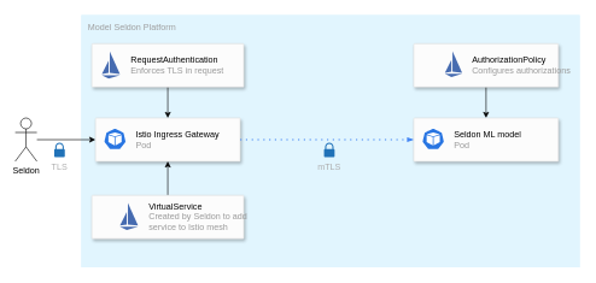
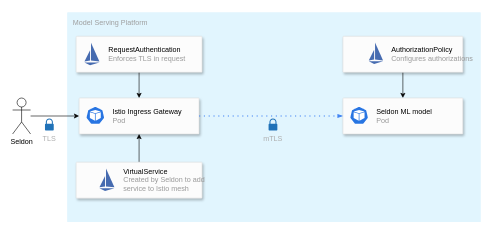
- <mxCell id="2" value="Model Seldon Platform" style="points=[[0,0,0],[0.25,0,0],[0.5,0,0],[0.75,0,0],[1,0,0],[1,0.25,0],[1,0.5,0],[1,0.75,0],[1,1,0],[0.75,1,0],[0.5,1,0],[0.25,1,0],[0,1,0],[0,0.75,0],[0,0.5,0],[0,0.25,0]];rounded=1;absoluteArcSize=1;arcSize=2;html=1;strokeColor=none;gradientColor=none;shadow=0;dashed=0;fontSize=12;fontColor=#9E9E9E;align=left;verticalAlign=top;spacing=10;spacingTop=-4;fillColor=#E1F5FE;labelBackgroundColor=none;" parent="1" vertex="1"><mxGeometry x="111" y="20" width="690" height="350" as="geometry" /></mxCell>
+ <mxCell id="2" value="Model Serving Platform" style="points=[[0,0,0],[0.25,0,0],[0.5,0,0],[0.75,0,0],[1,0,0],[1,0.25,0],[1,0.5,0],[1,0.75,0],[1,1,0],[0.75,1,0],[0.5,1,0],[0.25,1,0],[0,1,0],[0,0.75,0],[0,0.5,0],[0,0.25,0]];rounded=1;absoluteArcSize=1;arcSize=2;html=1;strokeColor=none;gradientColor=none;shadow=0;dashed=0;fontSize=12;fontColor=#9E9E9E;align=left;verticalAlign=top;spacing=10;spacingTop=-4;fillColor=#E1F5FE;labelBackgroundColor=none;" parent="1" vertex="1"><mxGeometry x="111" y="20" width="690" height="350" as="geometry" /></mxCell>
